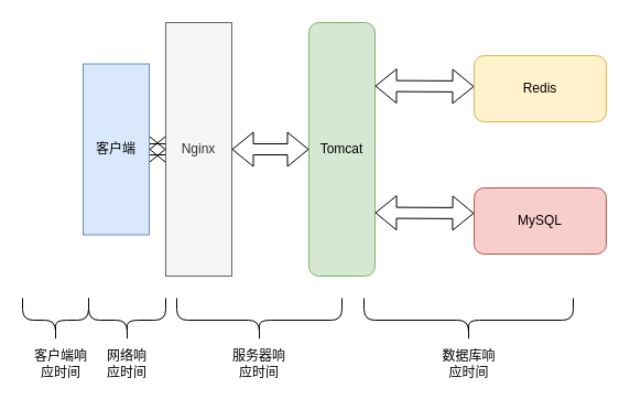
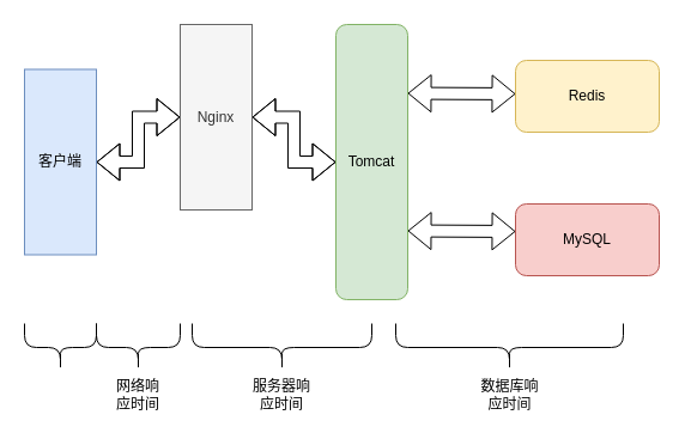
- <mxCell id="3" value="客户端" style="rounded=0;whiteSpace=wrap;html=1;fillColor=#dae8fc;strokeColor=#6c8ebf;" vertex="1" parent="1"><mxGeometry x="75" y="57.5" width="60" height="155" as="geometry" /></mxCell>
+ <mxCell id="3" value="客户端" style="rounded=0;whiteSpace=wrap;html=1;fillColor=#dae8fc;strokeColor=#6c8ebf;" vertex="1" parent="1"><mxGeometry x="20" y="57.5" width="60" height="155" as="geometry" /></mxCell>
- <mxCell id="5" value="Nginx" style="rounded=0;whiteSpace=wrap;html=1;fillColor=#f5f5f5;strokeColor=#666666;fontColor=#333333;" vertex="1" parent="1"><mxGeometry x="150" y="20" width="60" height="230" as="geometry" /></mxCell>
+ <mxCell id="5" value="Nginx" style="rounded=0;whiteSpace=wrap;html=1;fillColor=#f5f5f5;strokeColor=#666666;fontColor=#333333;" vertex="1" parent="1"><mxGeometry x="150" y="20" width="60" height="155" as="geometry" /></mxCell>
- <mxCell id="12" value="客户端响应时间" style="text;html=1;strokeColor=none;fillColor=none;align=center;verticalAlign=middle;whiteSpace=wrap;rounded=0;" vertex="1" parent="1"><mxGeometry x="30" y="320" width="50" height="20" as="geometry" /></mxCell>
